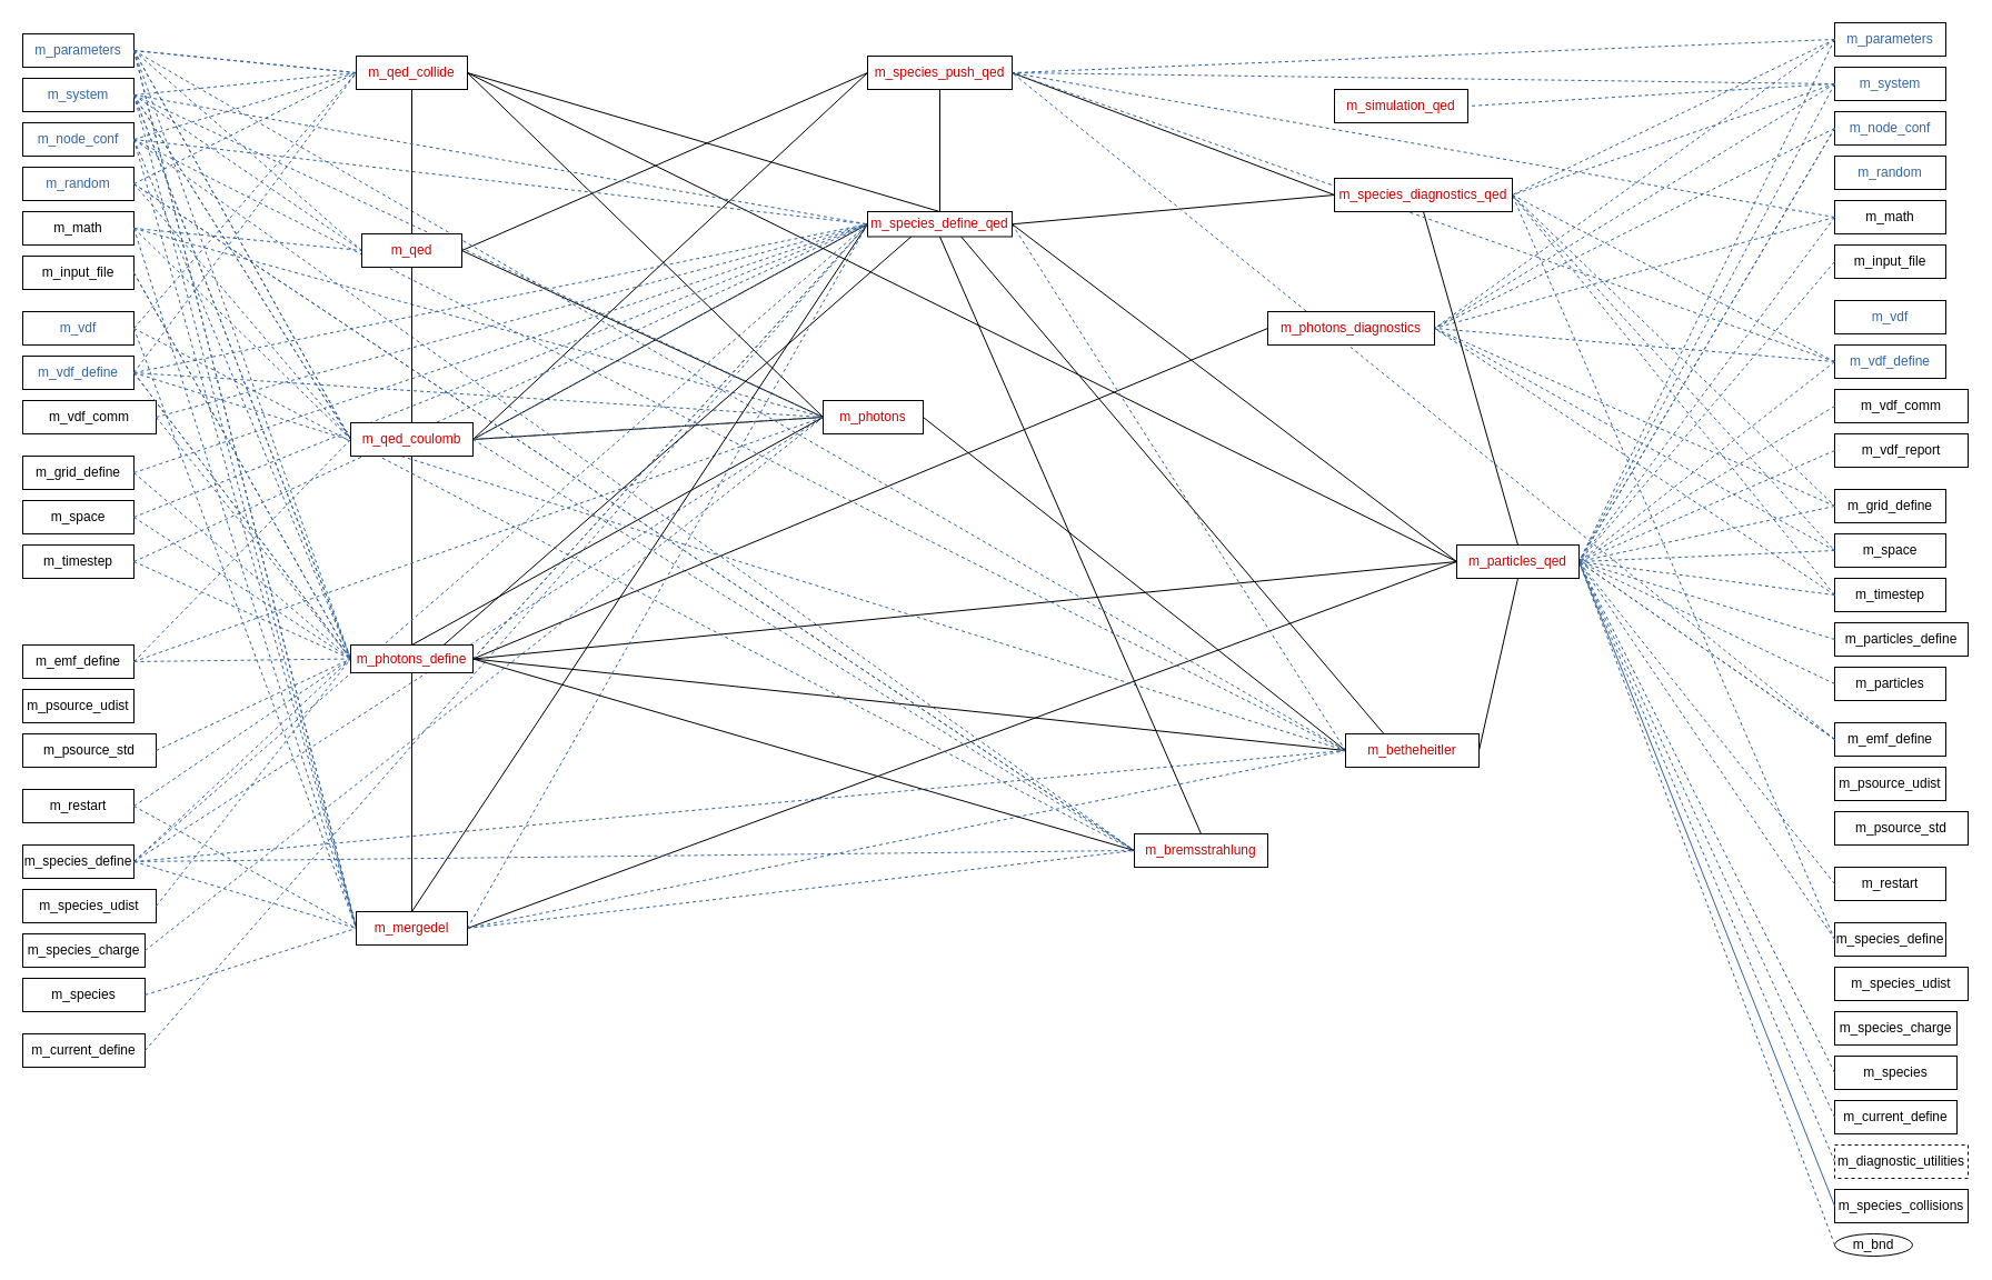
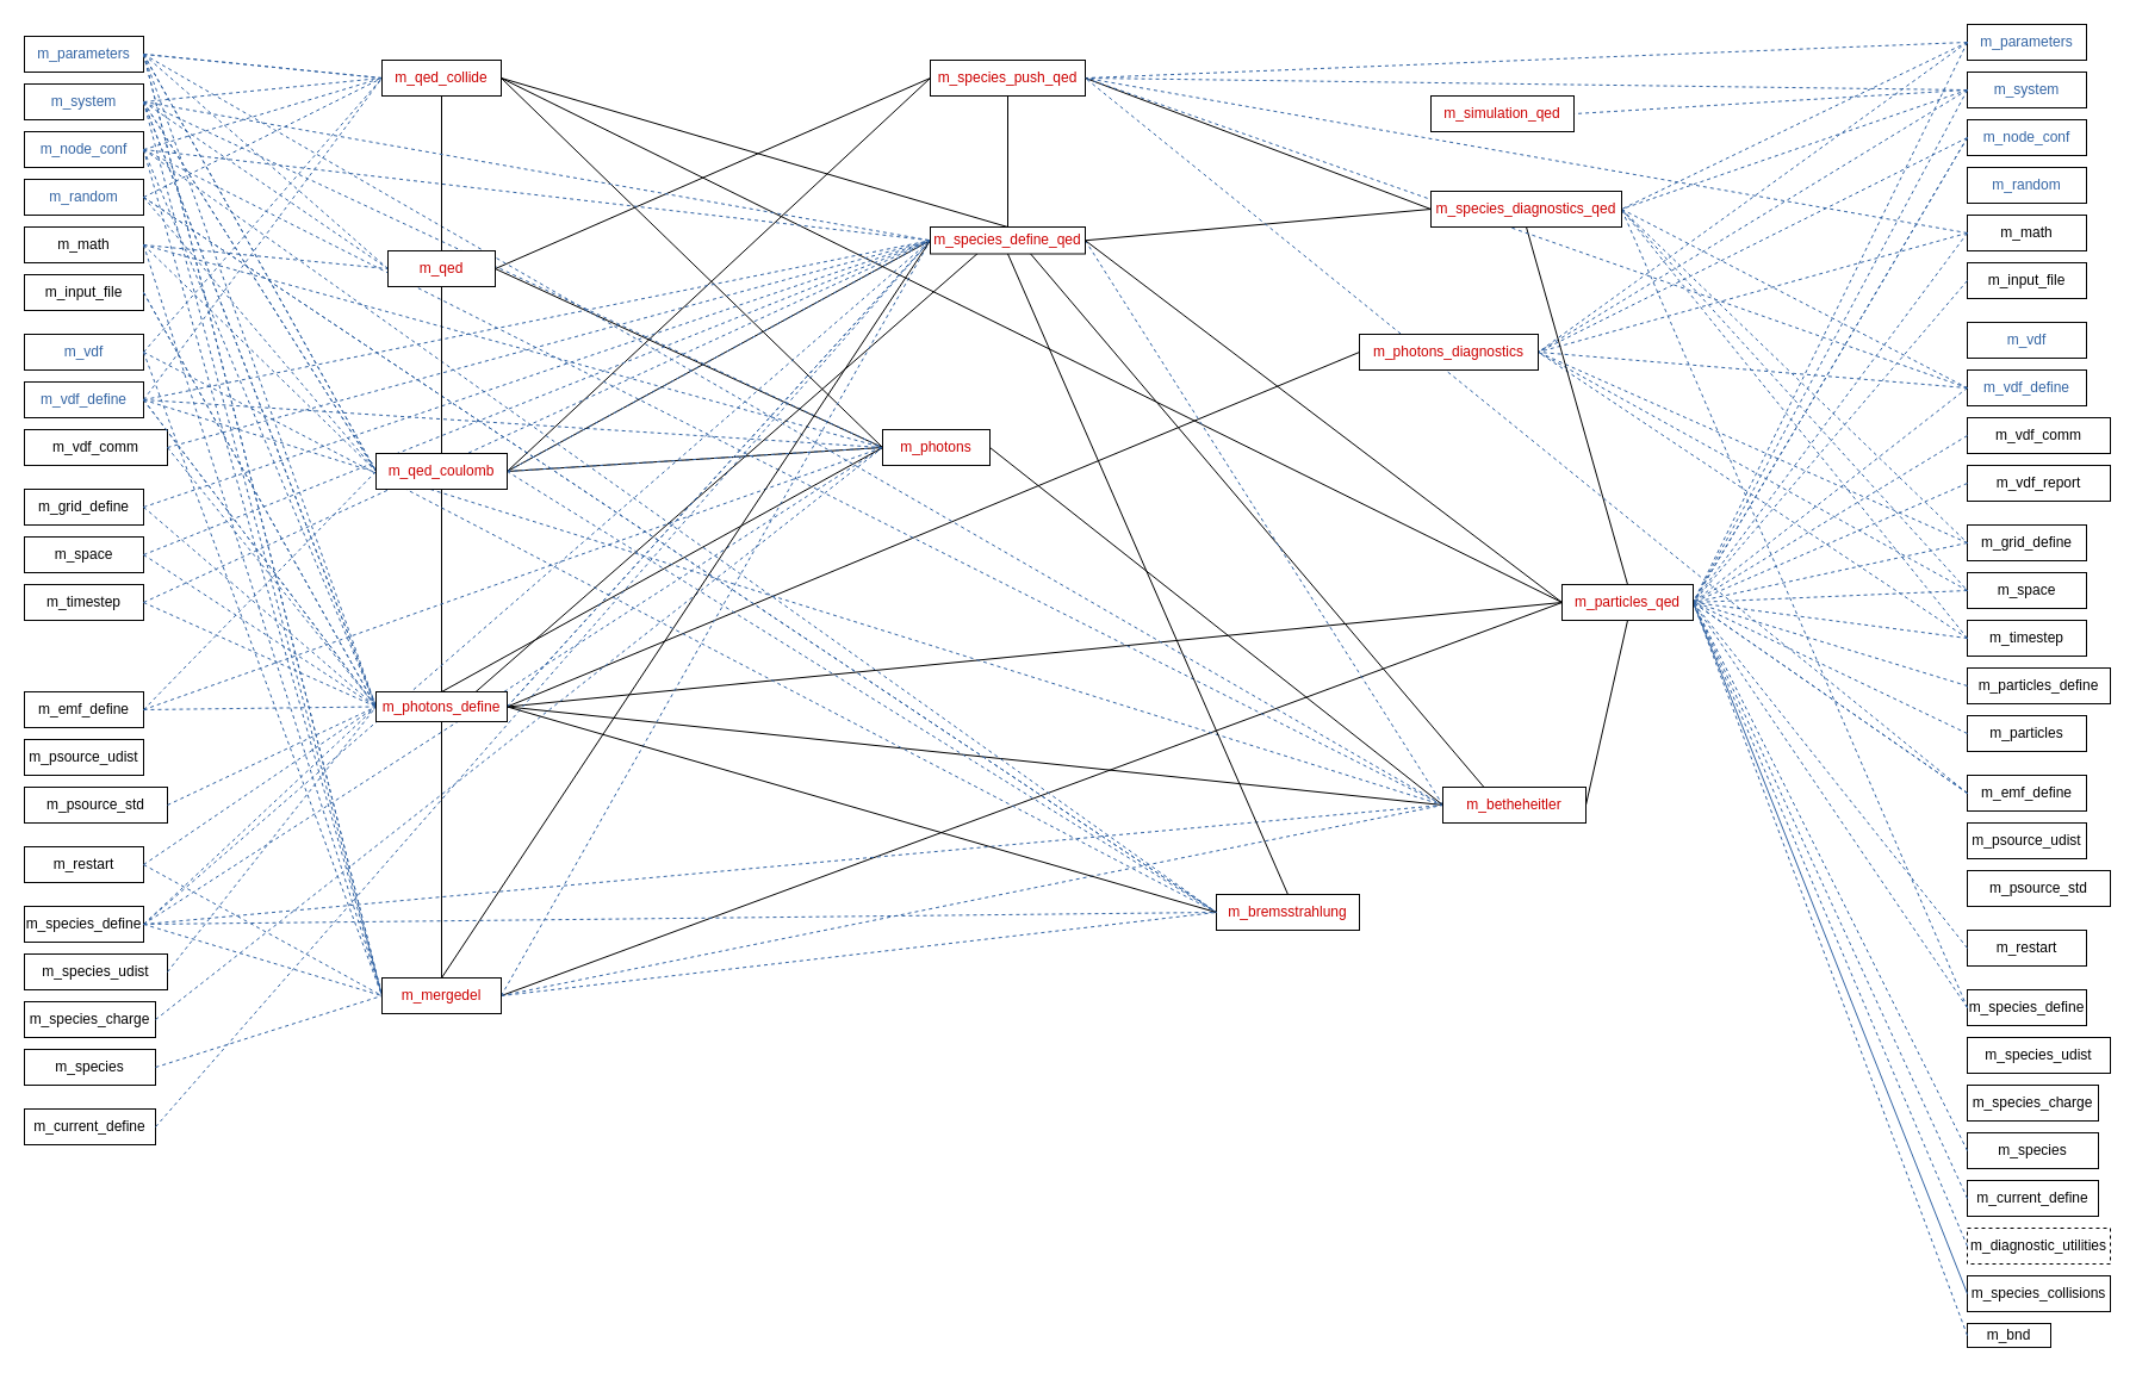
- <mxCell id="162" value="m_bnd" style="ellipse;whiteSpace=wrap;html=1;" parent="1" vertex="1"><mxGeometry x="1650" y="1110" width="70" height="20" as="geometry" /></mxCell>
+ <mxCell id="162" value="m_bnd" style="rounded=0;whiteSpace=wrap;html=1;" parent="1" vertex="1"><mxGeometry x="1650" y="1110" width="70" height="20" as="geometry" /></mxCell>
